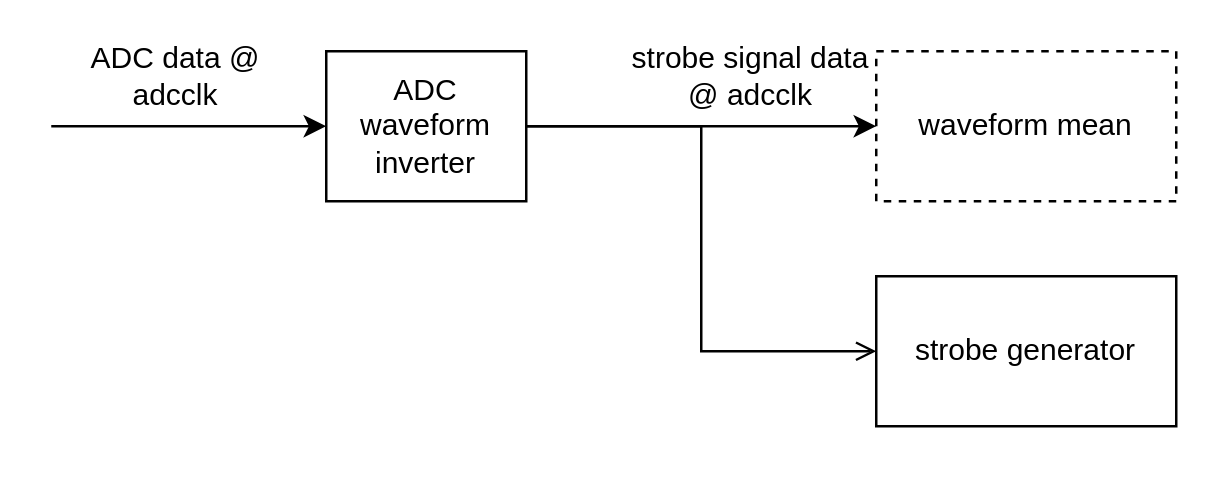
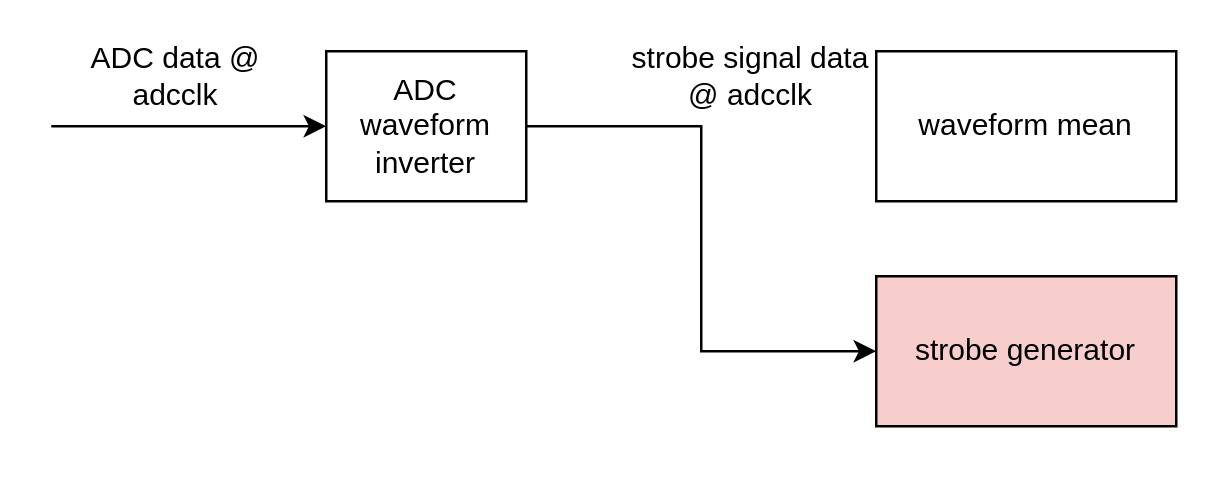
- <mxCell id="2" style="edgeStyle=orthogonalEdgeStyle;rounded=0;orthogonalLoop=1;jettySize=auto;html=1;exitX=1;exitY=0.5;exitDx=0;exitDy=0;entryX=0;entryY=0.5;entryDx=0;entryDy=0;" edge="1" parent="1" source="4" target="7"><mxGeometry relative="1" as="geometry" /></mxCell>
- <mxCell id="7" value="waveform mean" style="rounded=0;whiteSpace=wrap;html=1;dashed=1;" vertex="1" parent="1"><mxGeometry x="350" y="20" width="120" height="60" as="geometry" /></mxCell>
+ <mxCell id="7" value="waveform mean" style="rounded=0;whiteSpace=wrap;html=1;" vertex="1" parent="1"><mxGeometry x="350" y="20" width="120" height="60" as="geometry" /></mxCell>
- <mxCell id="3" style="edgeStyle=orthogonalEdgeStyle;rounded=0;orthogonalLoop=1;jettySize=auto;html=1;exitX=1;exitY=0.5;exitDx=0;exitDy=0;entryX=0;entryY=0.5;entryDx=0;entryDy=0;endArrow=open;" edge="1" parent="1" source="4" target="8"><mxGeometry relative="1" as="geometry" /></mxCell>
+ <mxCell id="3" style="edgeStyle=orthogonalEdgeStyle;rounded=0;orthogonalLoop=1;jettySize=auto;html=1;exitX=1;exitY=0.5;exitDx=0;exitDy=0;entryX=0;entryY=0.5;entryDx=0;entryDy=0;" edge="1" parent="1" source="4" target="8"><mxGeometry relative="1" as="geometry" /></mxCell>
- <mxCell id="8" value="strobe generator" style="rounded=0;whiteSpace=wrap;html=1;" vertex="1" parent="1"><mxGeometry x="350" y="110" width="120" height="60" as="geometry" /></mxCell>
+ <mxCell id="8" value="strobe generator" style="rounded=0;whiteSpace=wrap;html=1;fillColor=#f8cecc;" vertex="1" parent="1"><mxGeometry x="350" y="110" width="120" height="60" as="geometry" /></mxCell>
